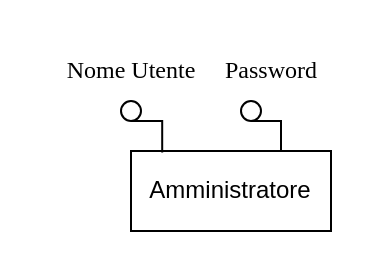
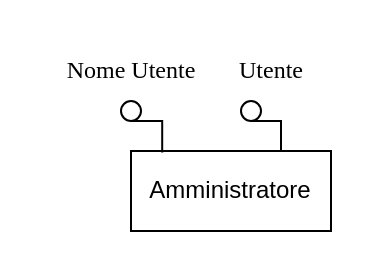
- <mxCell id="8" value="&lt;font&gt;Password&lt;/font&gt;" style="text;html=1;align=center;verticalAlign=middle;resizable=0;points=[];autosize=1;strokeColor=none;fillColor=none;fontSize=12;fontFamily=Times New Roman;" parent="1" vertex="1"><mxGeometry x="100" y="20" width="70" height="30" as="geometry" /></mxCell>
+ <mxCell id="8" value="&lt;font&gt;Utente&lt;/font&gt;" style="text;html=1;align=center;verticalAlign=middle;resizable=0;points=[];autosize=1;strokeColor=none;fillColor=none;fontSize=12;fontFamily=Times New Roman;" parent="1" vertex="1"><mxGeometry x="100" y="20" width="70" height="30" as="geometry" /></mxCell>
